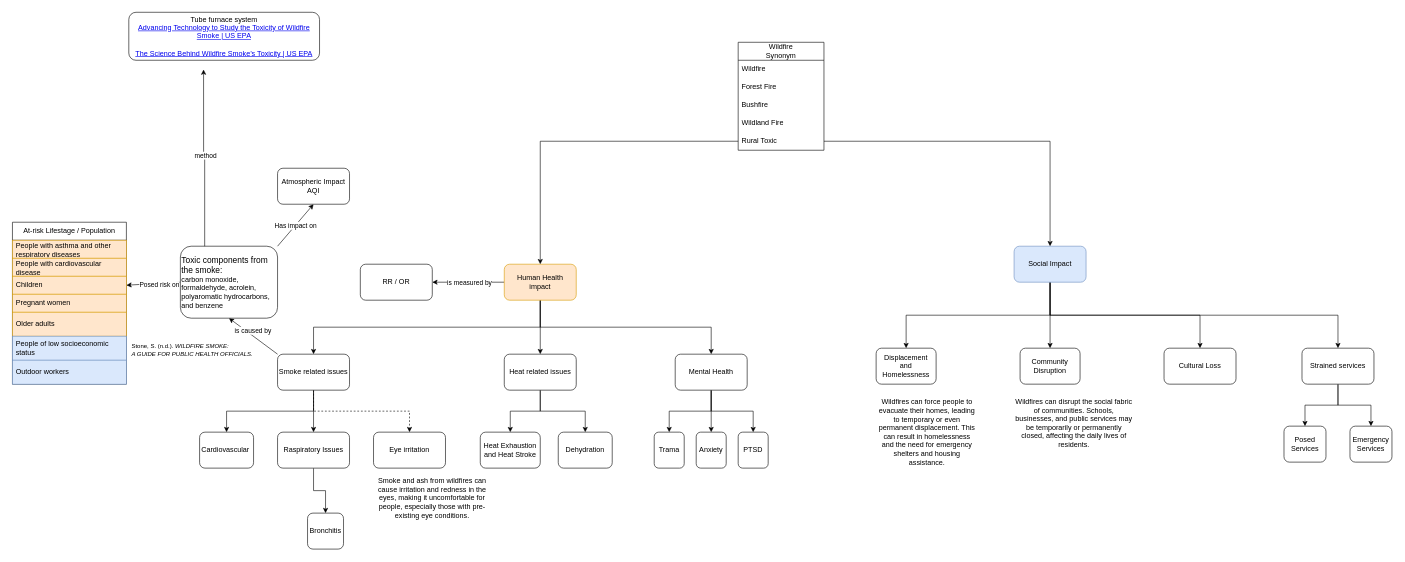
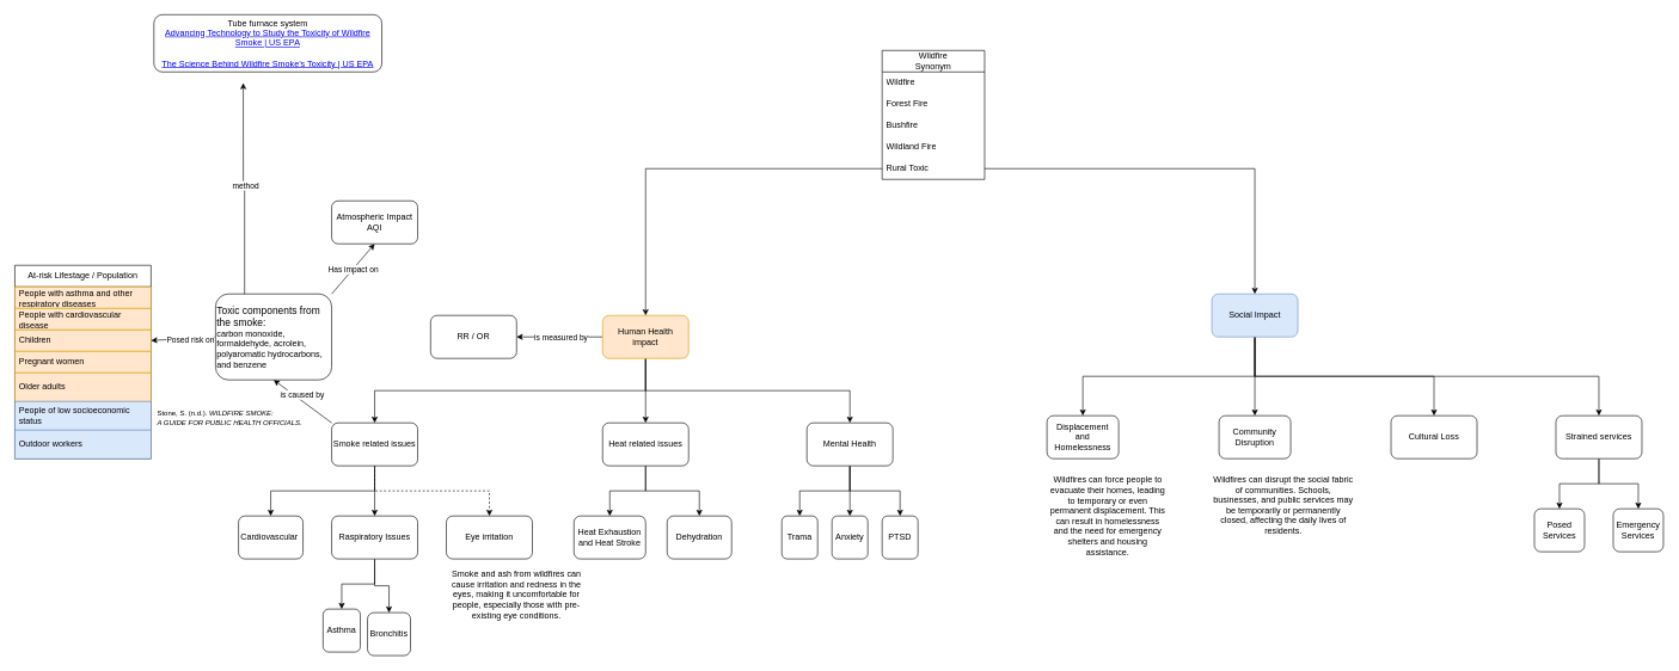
+ <mxCell id="8" style="edgeStyle=orthogonalEdgeStyle;rounded=0;orthogonalLoop=1;jettySize=auto;html=1;exitX=0.5;exitY=1;exitDx=0;exitDy=0;entryX=0.5;entryY=0;entryDx=0;entryDy=0;" parent="1" source="10" target="11" edge="1"><mxGeometry relative="1" as="geometry" /></mxCell>
+ <mxCell id="11" value="Asthma" style="rounded=1;whiteSpace=wrap;html=1;" parent="1" vertex="1"><mxGeometry x="450" y="850" width="52" height="60" as="geometry" /></mxCell>
